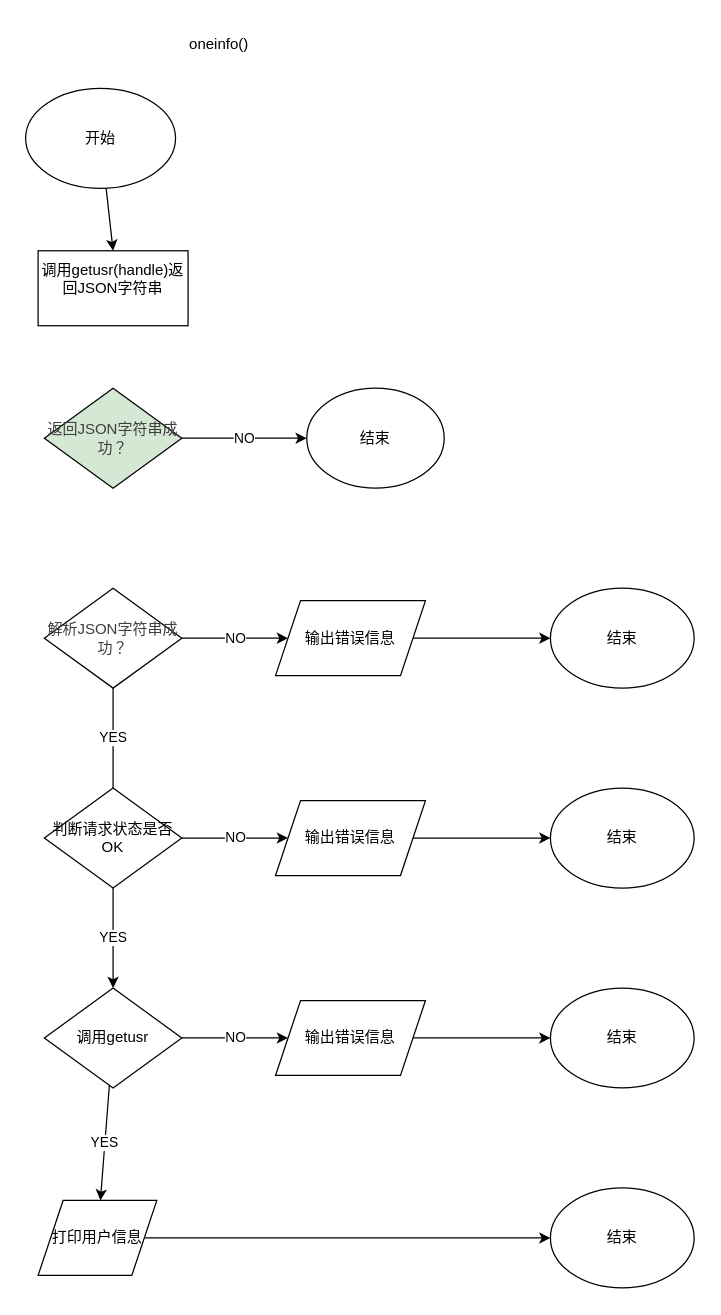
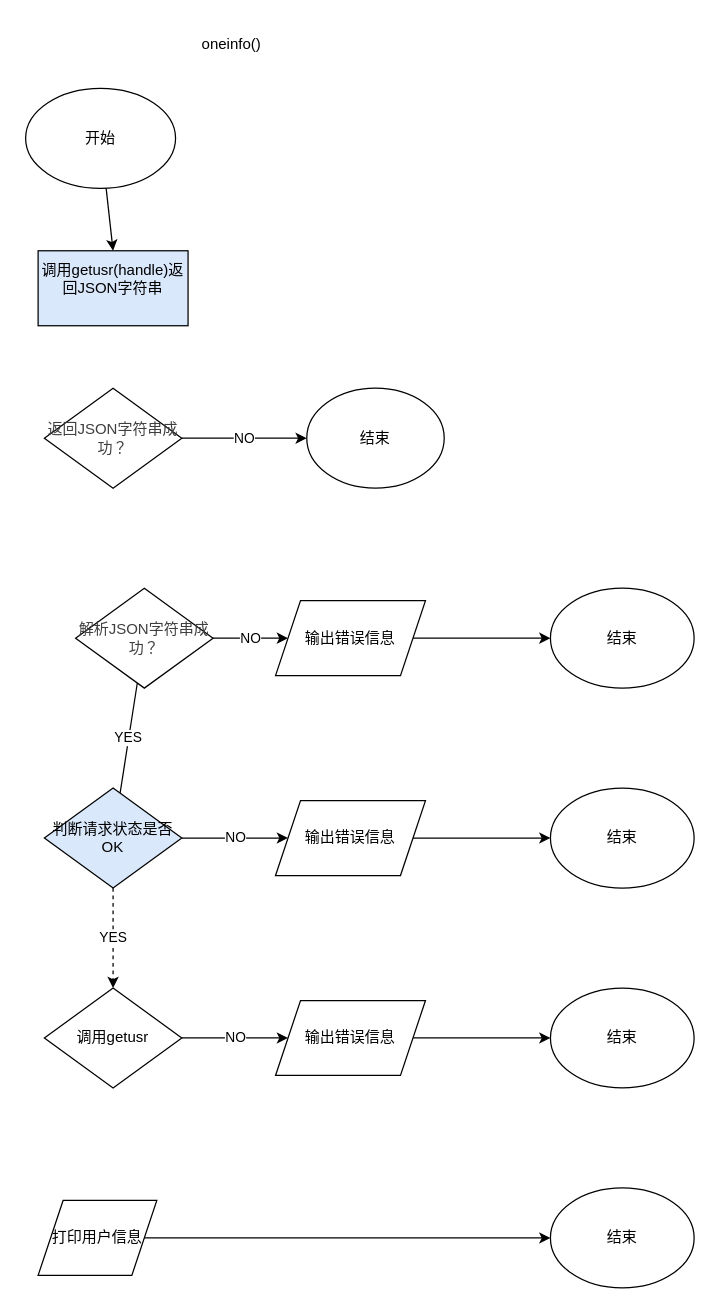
- <mxCell id="4" value="oneinfo()" style="text;html=1;align=center;verticalAlign=middle;whiteSpace=wrap;rounded=0;" parent="1" vertex="1"><mxGeometry x="145" y="20" width="60" height="30" as="geometry" /></mxCell>
+ <mxCell id="4" value="oneinfo()" style="text;html=1;align=center;verticalAlign=middle;whiteSpace=wrap;rounded=0;" parent="1" vertex="1"><mxGeometry x="155" y="20" width="60" height="30" as="geometry" /></mxCell>
- <mxCell id="8" value="&lt;span style=&quot;color: rgb(0, 0, 0);&quot;&gt;调用getusr(handle&lt;/span&gt;&lt;span style=&quot;background-color: transparent;&quot;&gt;)返回JSON字符串&lt;br&gt;&lt;br&gt;&lt;/span&gt;" style="rounded=0;whiteSpace=wrap;html=1;" parent="1" vertex="1"><mxGeometry x="30" y="200" width="120" height="60" as="geometry" /></mxCell>
+ <mxCell id="8" value="&lt;span style=&quot;color: rgb(0, 0, 0);&quot;&gt;调用getusr(handle&lt;/span&gt;&lt;span style=&quot;background-color: transparent;&quot;&gt;)返回JSON字符串&lt;br&gt;&lt;br&gt;&lt;/span&gt;" style="rounded=0;whiteSpace=wrap;html=1;fillColor=#dae8fc;" parent="1" vertex="1"><mxGeometry x="30" y="200" width="120" height="60" as="geometry" /></mxCell>
- <mxCell id="7" value="&lt;span style=&quot;color: rgb(63, 63, 63);&quot;&gt;返回JSON字符串成功？&lt;/span&gt;" style="rhombus;whiteSpace=wrap;html=1;fillColor=#d5e8d4;" parent="1" vertex="1"><mxGeometry x="35" y="310" width="110" height="80" as="geometry" /></mxCell>
+ <mxCell id="7" value="&lt;span style=&quot;color: rgb(63, 63, 63);&quot;&gt;返回JSON字符串成功？&lt;/span&gt;" style="rhombus;whiteSpace=wrap;html=1;" parent="1" vertex="1"><mxGeometry x="35" y="310" width="110" height="80" as="geometry" /></mxCell>
- <mxCell id="11" value="&lt;span style=&quot;color: rgb(63, 63, 63);&quot;&gt;解析JSON字符串成功？&lt;/span&gt;" style="rhombus;whiteSpace=wrap;html=1;" parent="1" vertex="1"><mxGeometry x="35" y="470" width="110" height="80" as="geometry" /></mxCell>
+ <mxCell id="11" value="&lt;span style=&quot;color: rgb(63, 63, 63);&quot;&gt;解析JSON字符串成功？&lt;/span&gt;" style="rhombus;whiteSpace=wrap;html=1;" parent="1" vertex="1"><mxGeometry x="60" y="470" width="110" height="80" as="geometry" /></mxCell>
- <mxCell id="16" value="判断请求状态是否OK" style="rhombus;whiteSpace=wrap;html=1;" parent="1" vertex="1"><mxGeometry x="35" y="630" width="110" height="80" as="geometry" /></mxCell>
+ <mxCell id="16" value="判断请求状态是否OK" style="rhombus;whiteSpace=wrap;html=1;fillColor=#dae8fc;" parent="1" vertex="1"><mxGeometry x="35" y="630" width="110" height="80" as="geometry" /></mxCell>
- <mxCell id="15" value="YES" style="edgeStyle=none;html=1;" parent="1" source="16" target="22" edge="1"><mxGeometry relative="1" as="geometry" /></mxCell>
+ <mxCell id="15" value="YES" style="edgeStyle=none;html=1;dashed=1;" parent="1" source="16" target="22" edge="1"><mxGeometry relative="1" as="geometry" /></mxCell>
- <mxCell id="21" value="YES" style="edgeStyle=none;html=1;" parent="1" source="22" target="28" edge="1"><mxGeometry relative="1" as="geometry" /></mxCell>
